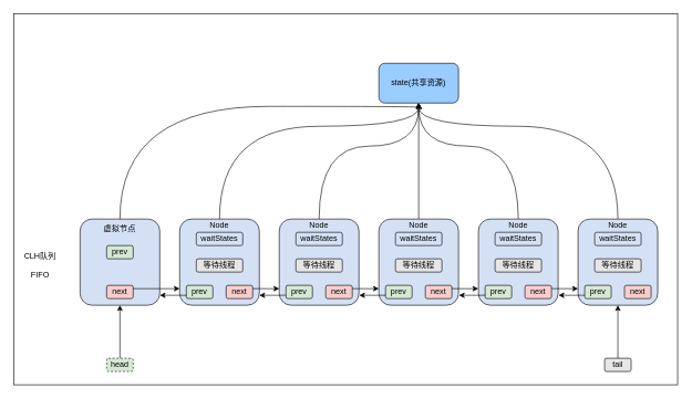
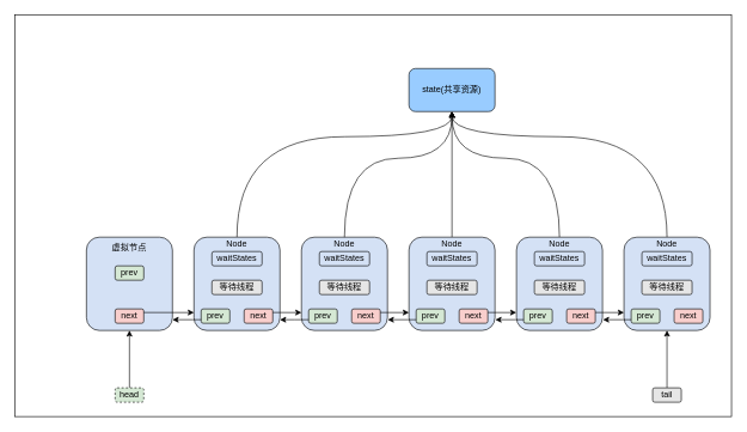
- <mxCell id="13" style="edgeStyle=orthogonalEdgeStyle;rounded=0;orthogonalLoop=1;jettySize=auto;html=1;exitX=0.5;exitY=0;exitDx=0;exitDy=0;entryX=0.5;entryY=1;entryDx=0;entryDy=0;curved=1;" edge="1" parent="1" source="14" target="3"><mxGeometry relative="1" as="geometry"><Array as="points"><mxPoint x="180" y="160" /><mxPoint x="630" y="160" /></Array></mxGeometry></mxCell>
- <mxCell id="58" value="CLH队列&lt;div&gt;&lt;br&gt;&lt;/div&gt;&lt;div&gt;FIFO&lt;/div&gt;" style="text;html=1;align=center;verticalAlign=middle;whiteSpace=wrap;rounded=0;" vertex="1" parent="1"><mxGeometry x="30" y="385" width="60" height="30" as="geometry" /></mxCell>
